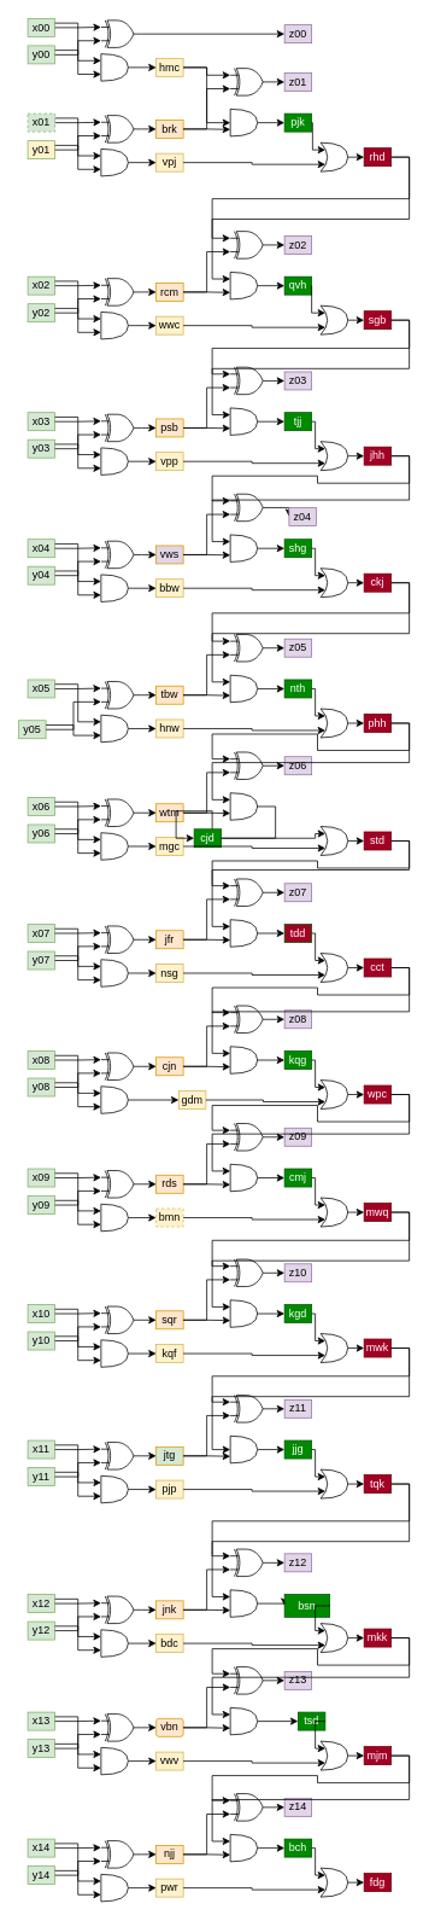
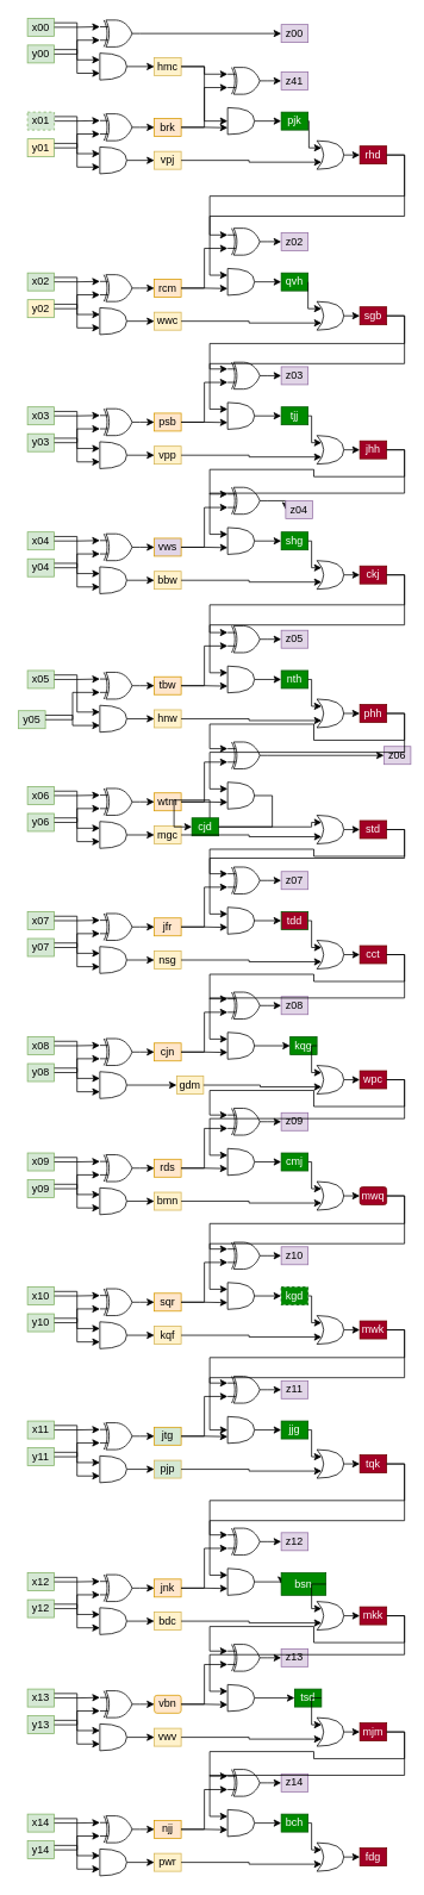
- <mxCell id="35" value="z01" style="whiteSpace=wrap;html=1;fillColor=#e1d5e7;strokeColor=#9673a6;" vertex="1" parent="1"><mxGeometry x="314" y="80" width="30" height="20" as="geometry" /></mxCell>
+ <mxCell id="35" value="z41" style="whiteSpace=wrap;html=1;fillColor=#e1d5e7;strokeColor=#9673a6;" vertex="1" parent="1"><mxGeometry x="314" y="80" width="30" height="20" as="geometry" /></mxCell>
- <mxCell id="42" value="y02" style="whiteSpace=wrap;html=1;fillColor=#d5e8d4;strokeColor=#82b366;" vertex="1" parent="1"><mxGeometry x="30" y="335" width="30" height="20" as="geometry" /></mxCell>
+ <mxCell id="42" value="y02" style="whiteSpace=wrap;html=1;fillColor=#fff2cc;strokeColor=#82b366;" vertex="1" parent="1"><mxGeometry x="30" y="335" width="30" height="20" as="geometry" /></mxCell>
- <mxCell id="163" value="z06" style="whiteSpace=wrap;html=1;fillColor=#e1d5e7;strokeColor=#9673a6;" vertex="1" parent="1"><mxGeometry x="314" y="835" width="30" height="20" as="geometry" /></mxCell>
+ <mxCell id="163" value="z06" style="whiteSpace=wrap;html=1;fillColor=#e1d5e7;strokeColor=#9673a6;" vertex="1" parent="1"><mxGeometry x="429" y="835" width="30" height="20" as="geometry" /></mxCell>
- <mxCell id="217" value="kqg" style="whiteSpace=wrap;html=1;fillColor=#008a00;fontColor=#ffffff;strokeColor=#005700;" vertex="1" parent="1"><mxGeometry x="314" y="1160" width="30" height="20" as="geometry" /></mxCell>
+ <mxCell id="217" value="kqg" style="whiteSpace=wrap;html=1;fillColor=#008a00;fontColor=#ffffff;strokeColor=#005700;" vertex="1" parent="1"><mxGeometry x="324" y="1160" width="30" height="20" as="geometry" /></mxCell>
- <mxCell id="251" value="mwq" style="whiteSpace=wrap;html=1;fillColor=#a20025;fontColor=#ffffff;strokeColor=#6F0000;" vertex="1" parent="1"><mxGeometry x="402" y="1328" width="30" height="20" as="geometry" /></mxCell>
+ <mxCell id="251" value="mwq" style="whiteSpace=wrap;html=1;fillColor=#a20025;fontColor=#ffffff;strokeColor=#6F0000;rounded=1;" vertex="1" parent="1"><mxGeometry x="402" y="1328" width="30" height="20" as="geometry" /></mxCell>
- <mxCell id="241" value="bmn" style="whiteSpace=wrap;html=1;fillColor=#fff2cc;strokeColor=#d6b656;dashed=1;" vertex="1" parent="1"><mxGeometry x="172" y="1334" width="30" height="20" as="geometry" /></mxCell>
+ <mxCell id="241" value="bmn" style="whiteSpace=wrap;html=1;fillColor=#fff2cc;strokeColor=#d6b656;" vertex="1" parent="1"><mxGeometry x="172" y="1334" width="30" height="20" as="geometry" /></mxCell>
- <mxCell id="271" value="kgd" style="whiteSpace=wrap;html=1;fillColor=#008a00;fontColor=#ffffff;strokeColor=#005700;" vertex="1" parent="1"><mxGeometry x="314" y="1440" width="30" height="20" as="geometry" /></mxCell>
+ <mxCell id="271" value="kgd" style="whiteSpace=wrap;html=1;fillColor=#008a00;fontColor=#ffffff;strokeColor=#005700;dashed=1;" vertex="1" parent="1"><mxGeometry x="314" y="1440" width="30" height="20" as="geometry" /></mxCell>
- <mxCell id="293" value="pjp" style="whiteSpace=wrap;html=1;fillColor=#fff2cc;strokeColor=#d6b656;" vertex="1" parent="1"><mxGeometry x="172" y="1634" width="30" height="20" as="geometry" /></mxCell>
+ <mxCell id="293" value="pjp" style="whiteSpace=wrap;html=1;fillColor=#d5e8d4;strokeColor=#d6b656;" vertex="1" parent="1"><mxGeometry x="172" y="1634" width="30" height="20" as="geometry" /></mxCell>
